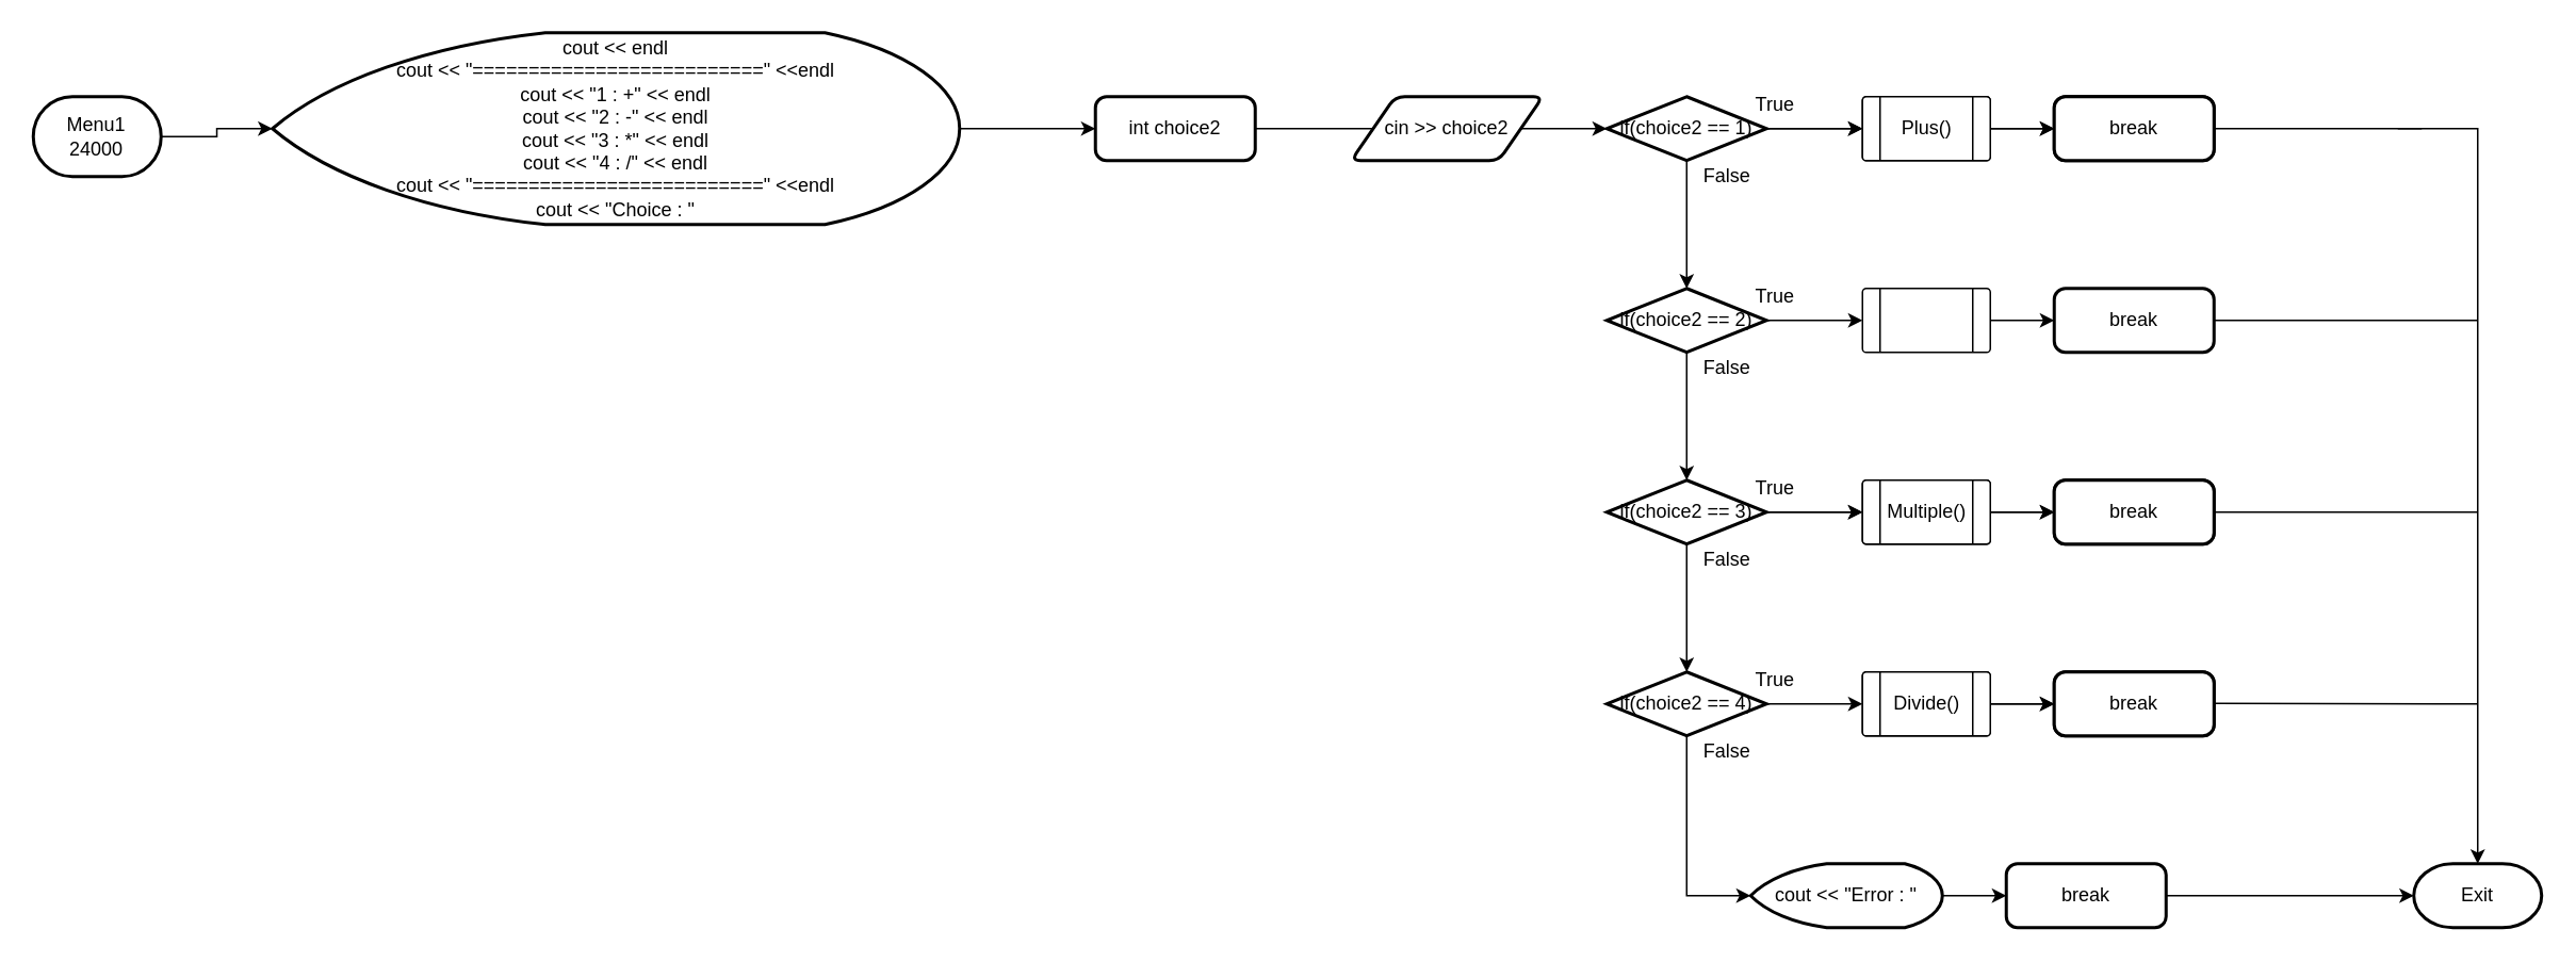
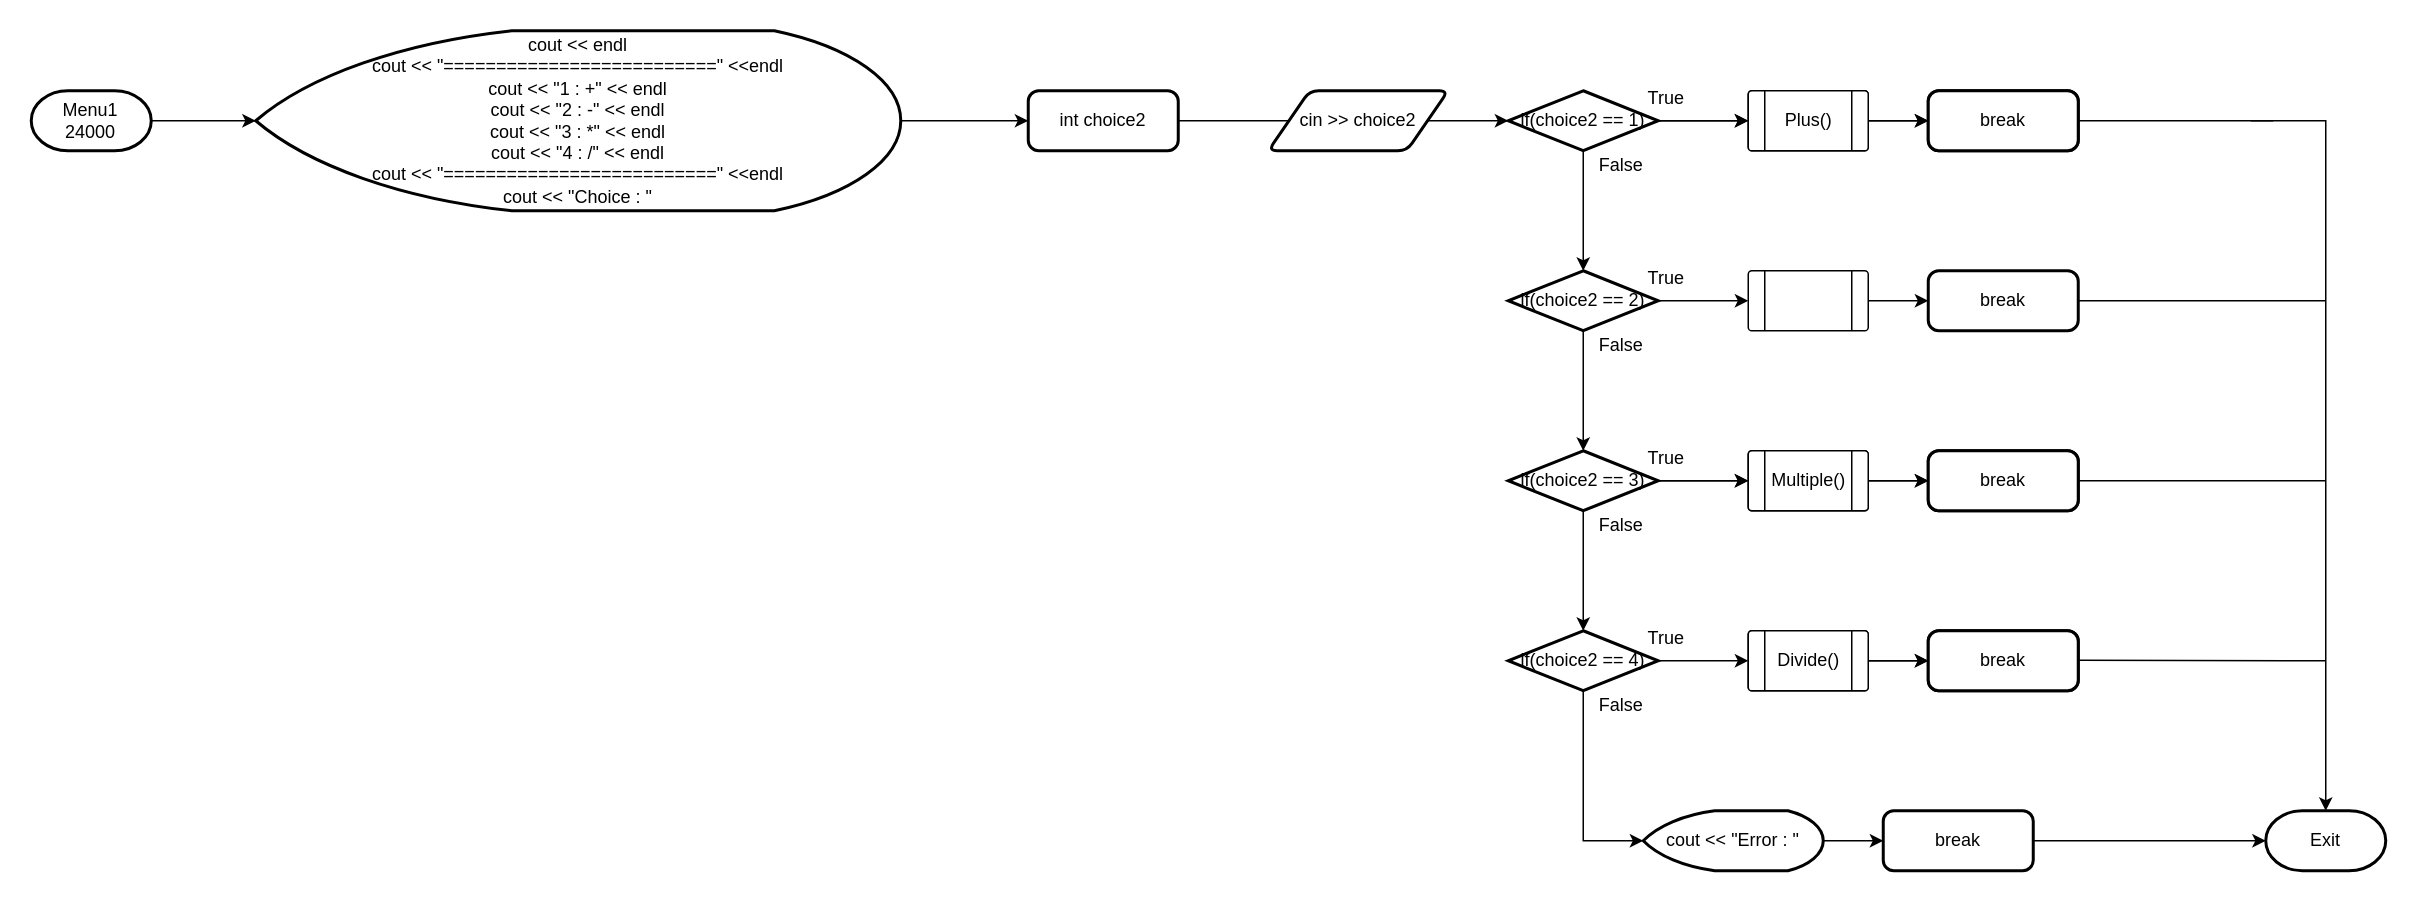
- <mxCell id="63" value="Menu1&lt;br&gt;24000" style="strokeWidth=2;html=1;shape=mxgraph.flowchart.terminator;whiteSpace=wrap;" vertex="1" parent="1"><mxGeometry x="20.33" y="60" width="80" height="50" as="geometry" /></mxCell>
+ <mxCell id="63" value="Menu1&lt;br&gt;24000" style="strokeWidth=2;html=1;shape=mxgraph.flowchart.terminator;whiteSpace=wrap;" vertex="1" parent="1"><mxGeometry x="20.33" y="60" width="80" height="40" as="geometry" /></mxCell>
